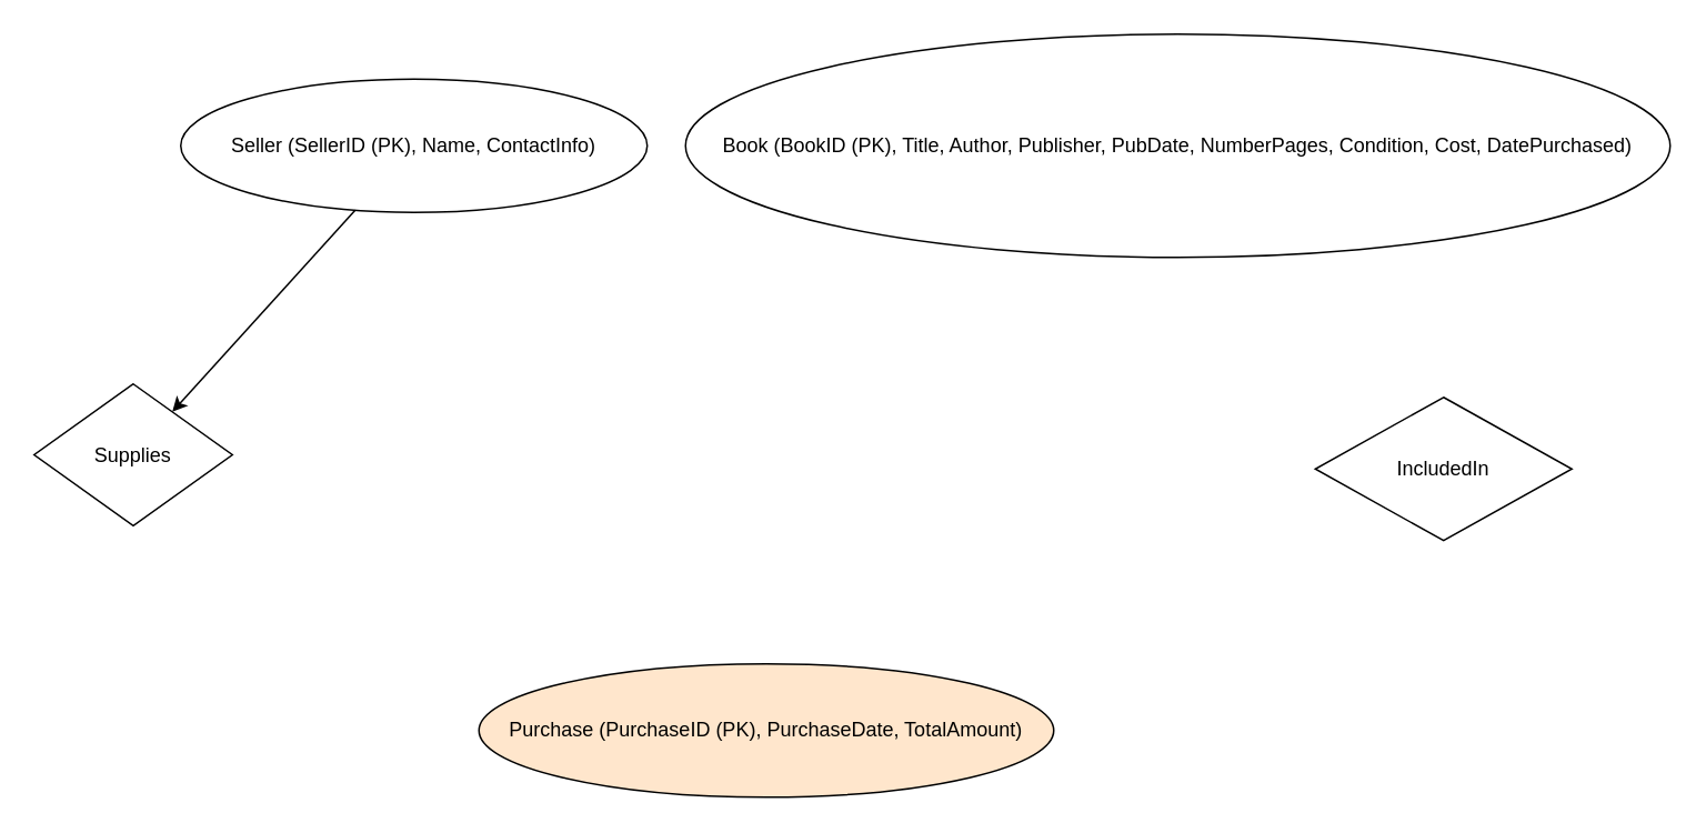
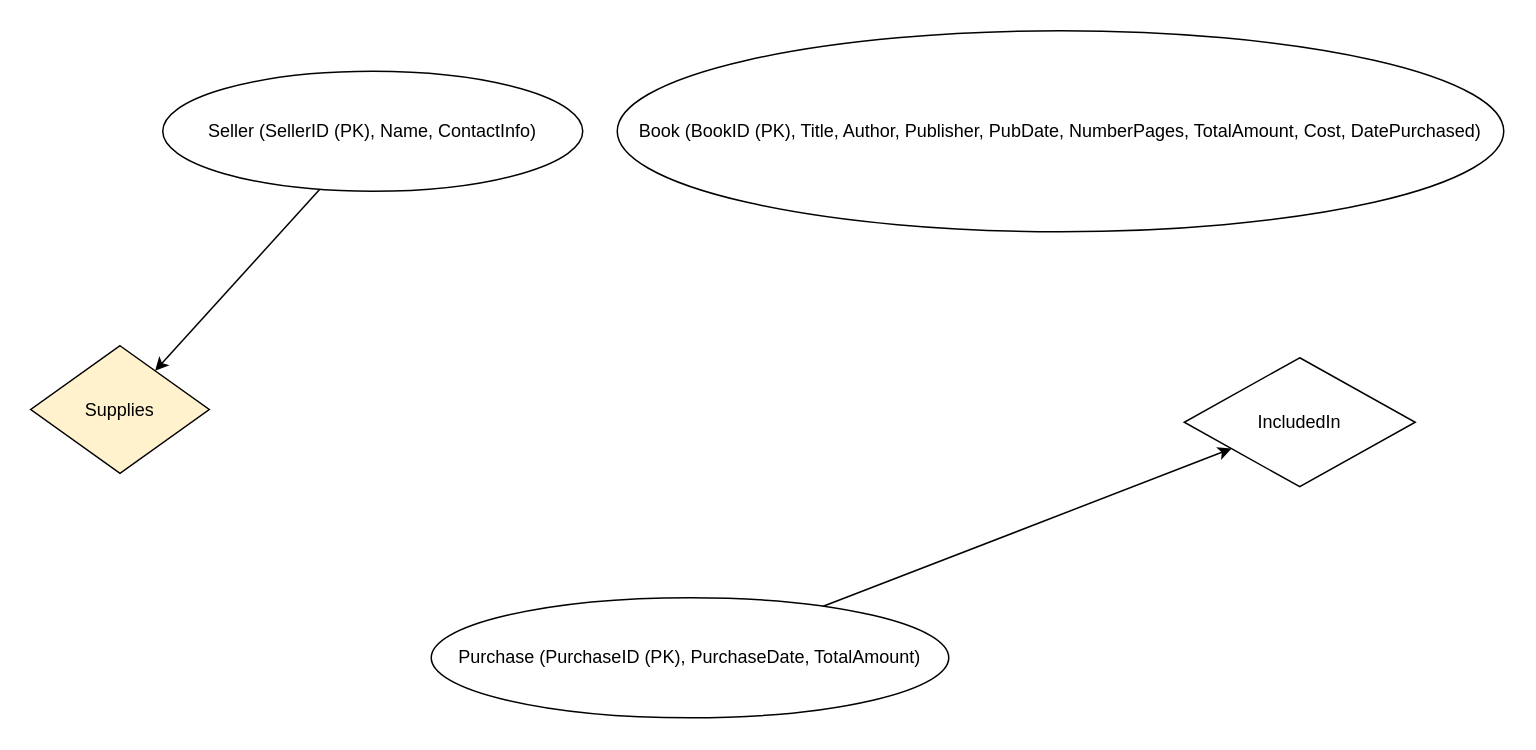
- <mxCell id="9" value="Book (BookID (PK), Title, Author, Publisher, PubDate, NumberPages, Condition, Cost, DatePurchased)" style="ellipse;whiteSpace=wrap;html=1;" parent="1" vertex="1"><mxGeometry x="411" y="20" width="591" height="134" as="geometry" /></mxCell>
+ <mxCell id="9" value="Book (BookID (PK), Title, Author, Publisher, PubDate, NumberPages, TotalAmount, Cost, DatePurchased)" style="ellipse;whiteSpace=wrap;html=1;" parent="1" vertex="1"><mxGeometry x="411" y="20" width="591" height="134" as="geometry" /></mxCell>
- <mxCell id="3" value="Supplies" style="rhombus;whiteSpace=wrap;html=1;" parent="1" vertex="1"><mxGeometry x="20" y="230" width="119" height="85" as="geometry" /></mxCell>
+ <mxCell id="3" value="Supplies" style="rhombus;whiteSpace=wrap;html=1;fillColor=#fff2cc;" parent="1" vertex="1"><mxGeometry x="20" y="230" width="119" height="85" as="geometry" /></mxCell>
- <mxCell id="8" parent="1" source="5" target="3" edge="1" style=";"><mxGeometry relative="1" as="geometry" /></mxCell>
+ <mxCell id="8" parent="1" source="5" target="7" edge="1"><mxGeometry relative="1" as="geometry" /></mxCell>
- <mxCell id="5" value="Purchase (PurchaseID (PK), PurchaseDate, TotalAmount)" style="ellipse;whiteSpace=wrap;html=1;fillColor=#ffe6cc;" parent="1" vertex="1"><mxGeometry x="287" y="398" width="345" height="80" as="geometry" /></mxCell>
+ <mxCell id="5" value="Purchase (PurchaseID (PK), PurchaseDate, TotalAmount)" style="ellipse;whiteSpace=wrap;html=1;" parent="1" vertex="1"><mxGeometry x="287" y="398" width="345" height="80" as="geometry" /></mxCell>
